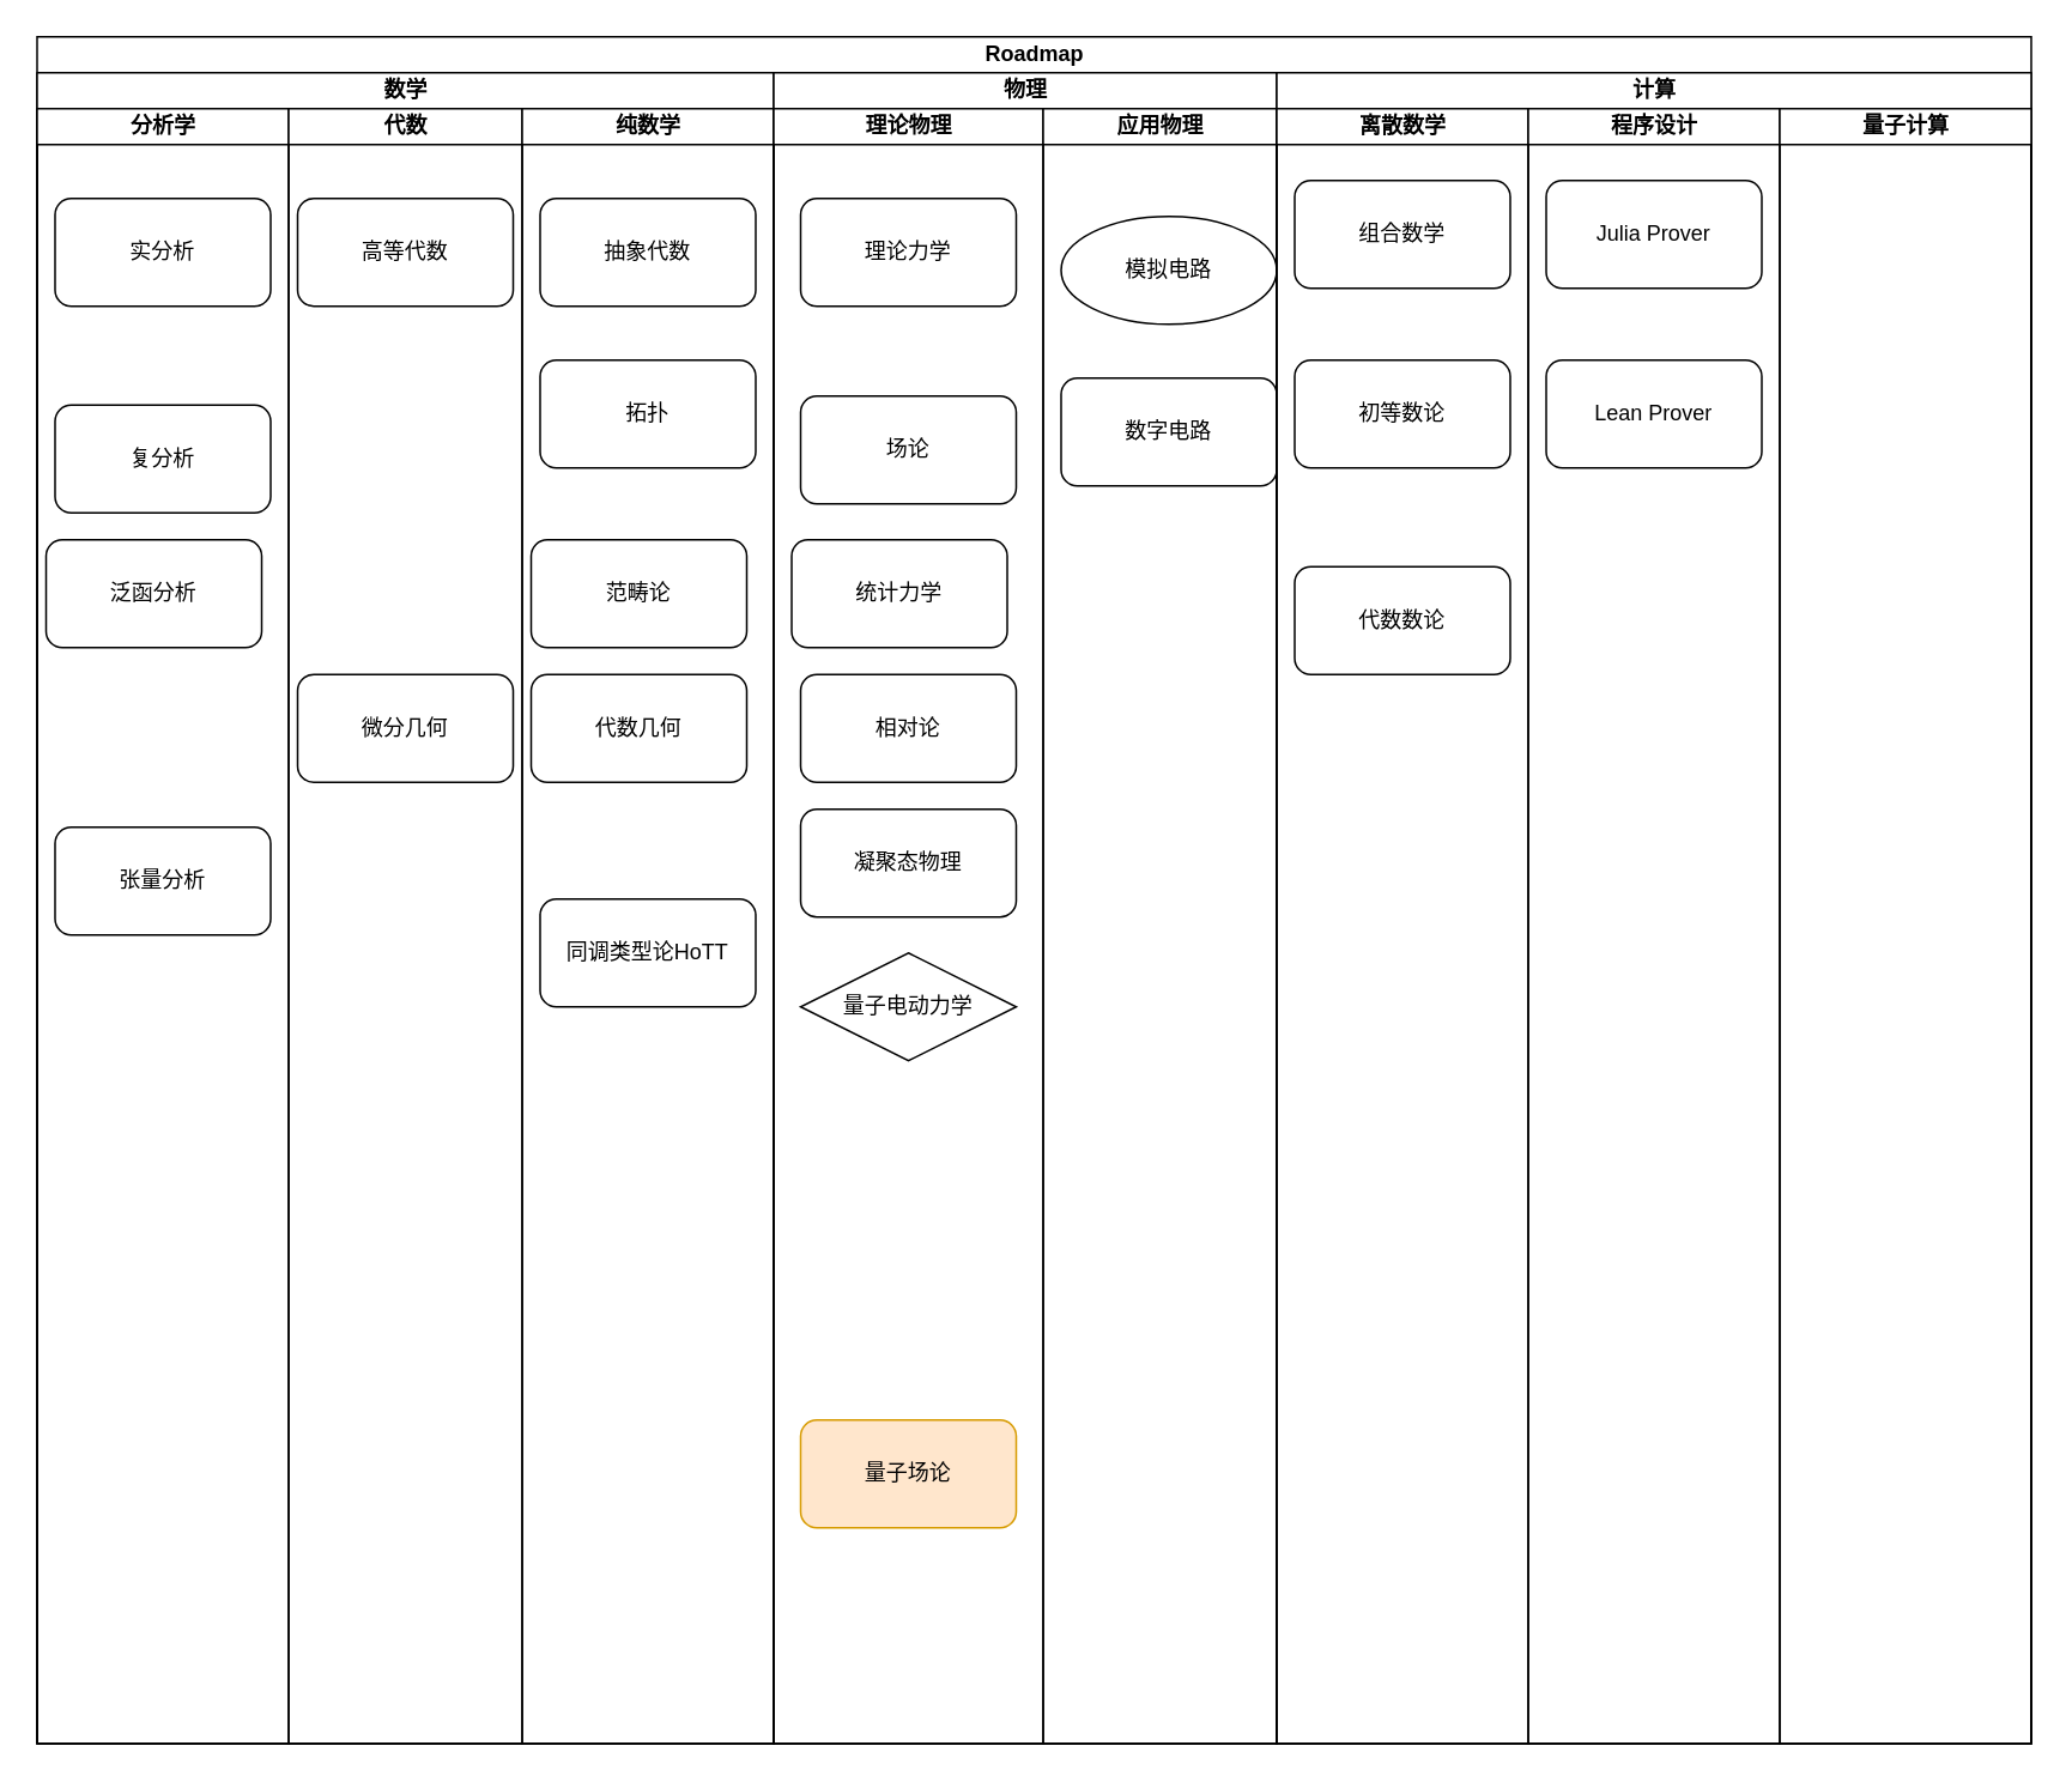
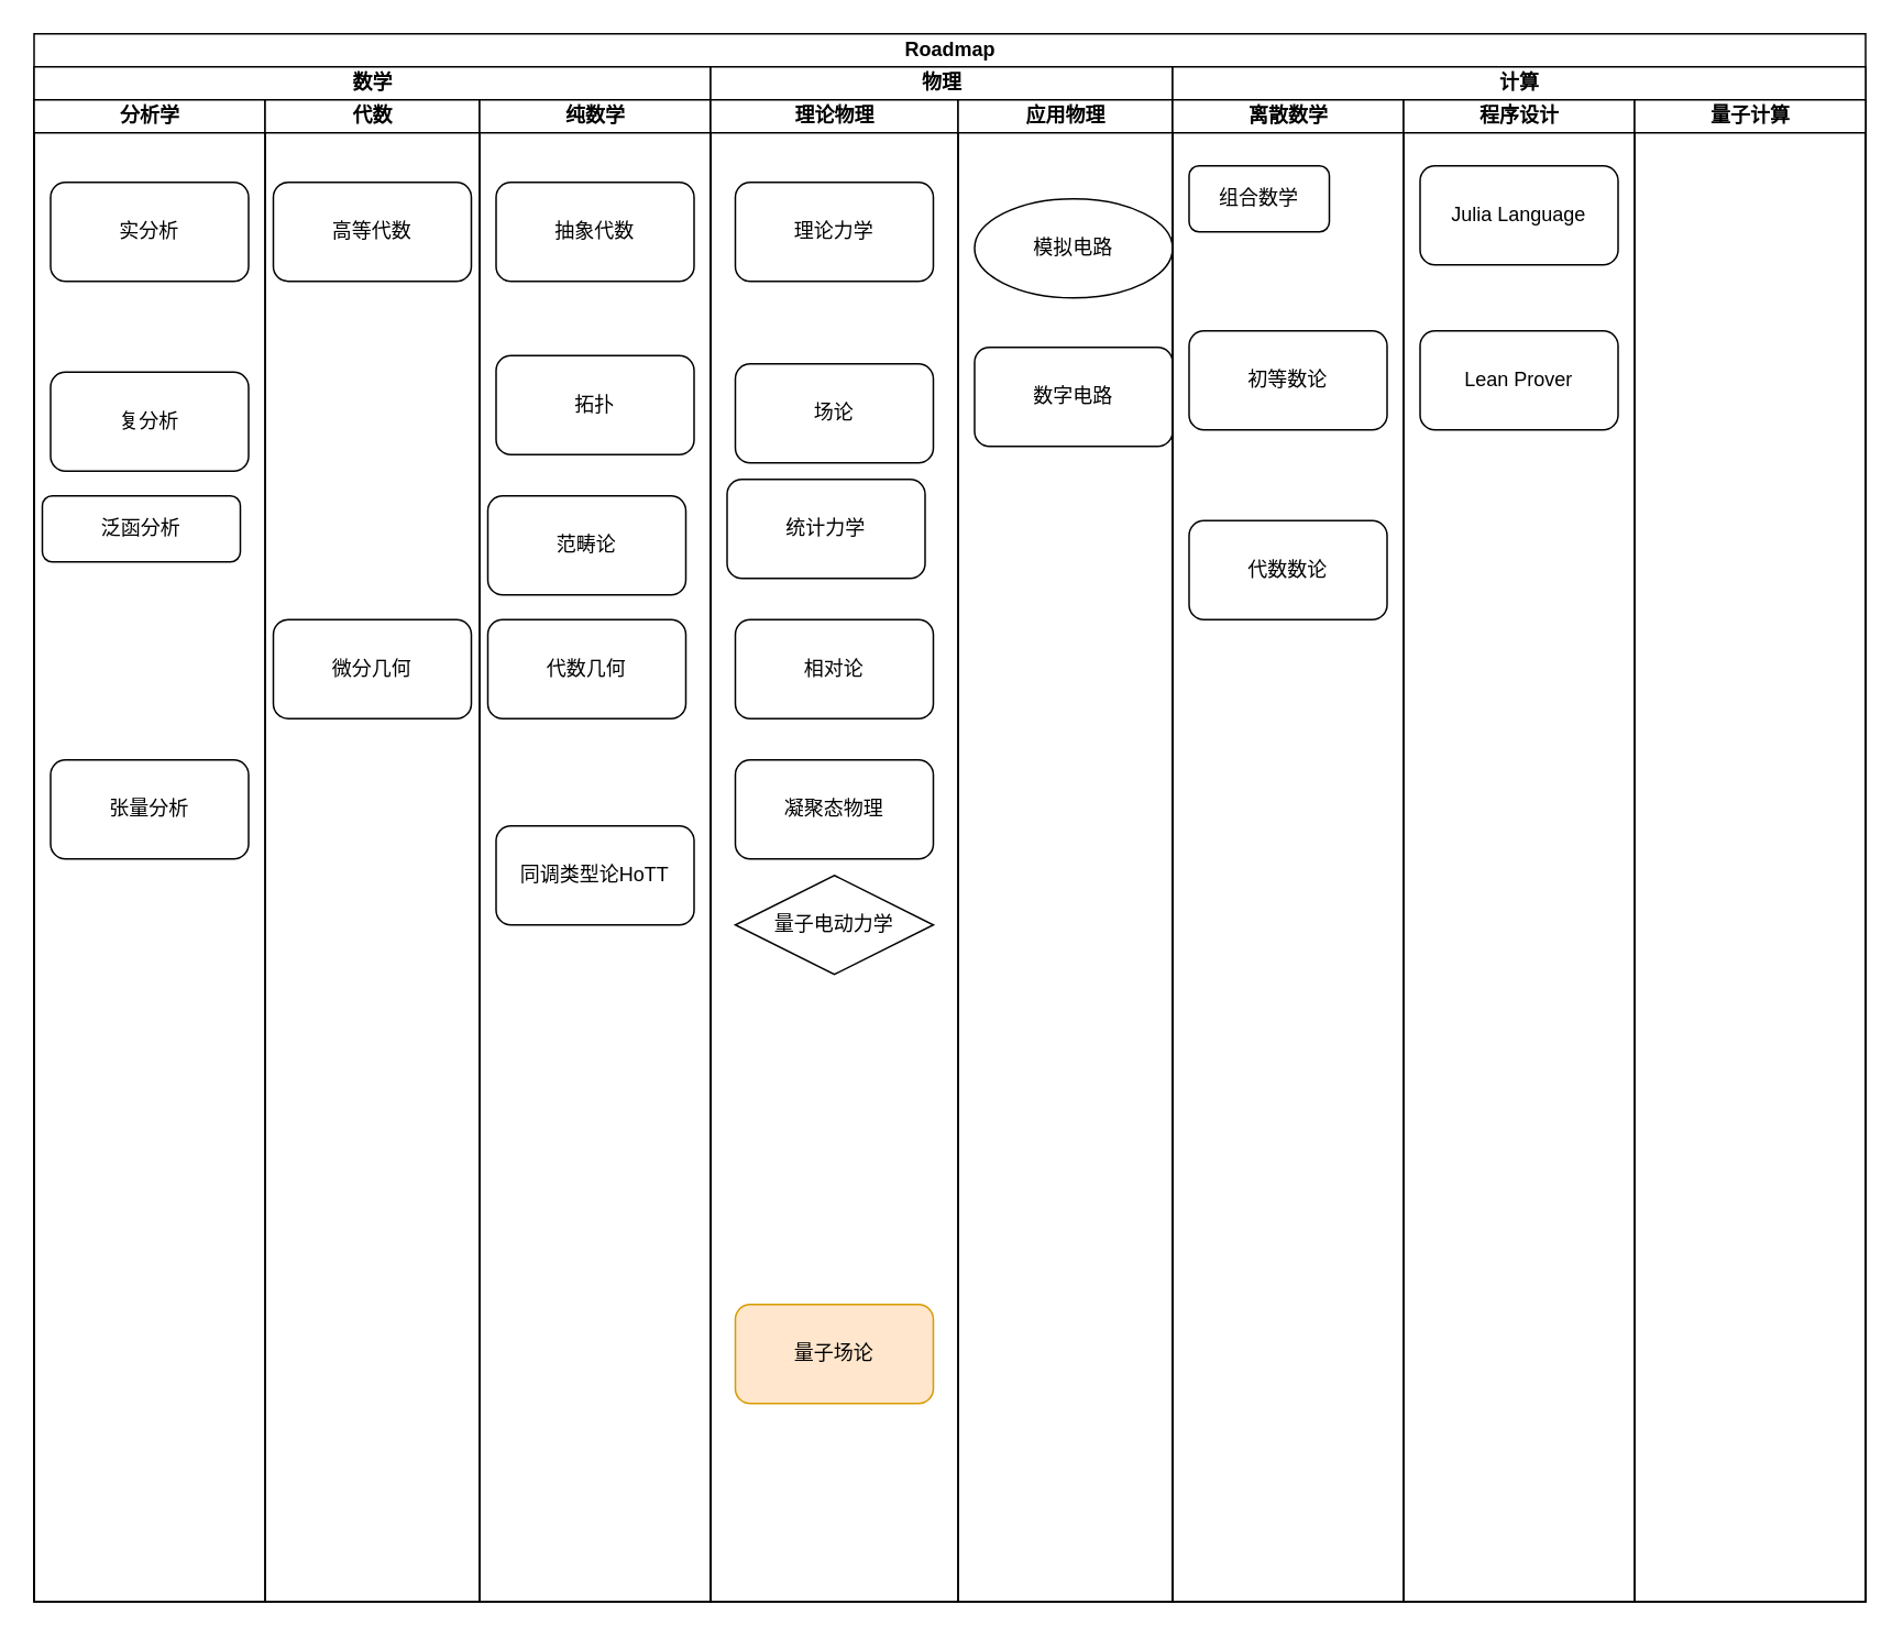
- <mxCell id="35" value="组合数学" style="rounded=1;whiteSpace=wrap;html=1;" vertex="1" parent="34"><mxGeometry x="10.0" y="40" width="120" height="60" as="geometry" /></mxCell>
+ <mxCell id="35" value="组合数学" style="rounded=1;whiteSpace=wrap;html=1;" vertex="1" parent="34"><mxGeometry x="10.0" y="40" width="85" height="40" as="geometry" /></mxCell>
- <mxCell id="39" value="Julia Prover" style="rounded=1;whiteSpace=wrap;html=1;" vertex="1" parent="38"><mxGeometry x="10" y="40" width="120" height="60" as="geometry" /></mxCell>
+ <mxCell id="39" value="Julia Language" style="rounded=1;whiteSpace=wrap;html=1;" vertex="1" parent="38"><mxGeometry x="10" y="40" width="120" height="60" as="geometry" /></mxCell>
- <mxCell id="15" value="拓扑" style="rounded=1;whiteSpace=wrap;html=1;" vertex="1" parent="13"><mxGeometry x="10" y="140" width="120" height="60" as="geometry" /></mxCell>
+ <mxCell id="15" value="拓扑" style="rounded=1;whiteSpace=wrap;html=1;" vertex="1" parent="13"><mxGeometry x="10" y="155" width="120" height="60" as="geometry" /></mxCell>
- <mxCell id="8" value="泛函分析" style="rounded=1;whiteSpace=wrap;html=1;" vertex="1" parent="5"><mxGeometry x="5" y="240" width="120" height="60" as="geometry" /></mxCell>
+ <mxCell id="8" value="泛函分析" style="rounded=1;whiteSpace=wrap;html=1;" vertex="1" parent="5"><mxGeometry x="5" y="240" width="120" height="40" as="geometry" /></mxCell>
- <mxCell id="27" value="统计力学" style="rounded=1;whiteSpace=wrap;html=1;" vertex="1" parent="21"><mxGeometry x="10" y="240" width="120" height="60" as="geometry" /></mxCell>
+ <mxCell id="27" value="统计力学" style="rounded=1;whiteSpace=wrap;html=1;" vertex="1" parent="21"><mxGeometry x="10" y="230" width="120" height="60" as="geometry" /></mxCell>
- <mxCell id="28" value="凝聚态物理" style="rounded=1;whiteSpace=wrap;html=1;" vertex="1" parent="21"><mxGeometry x="15" y="390" width="120" height="60" as="geometry" /></mxCell>
+ <mxCell id="28" value="凝聚态物理" style="rounded=1;whiteSpace=wrap;html=1;" vertex="1" parent="21"><mxGeometry x="15" y="400" width="120" height="60" as="geometry" /></mxCell>
